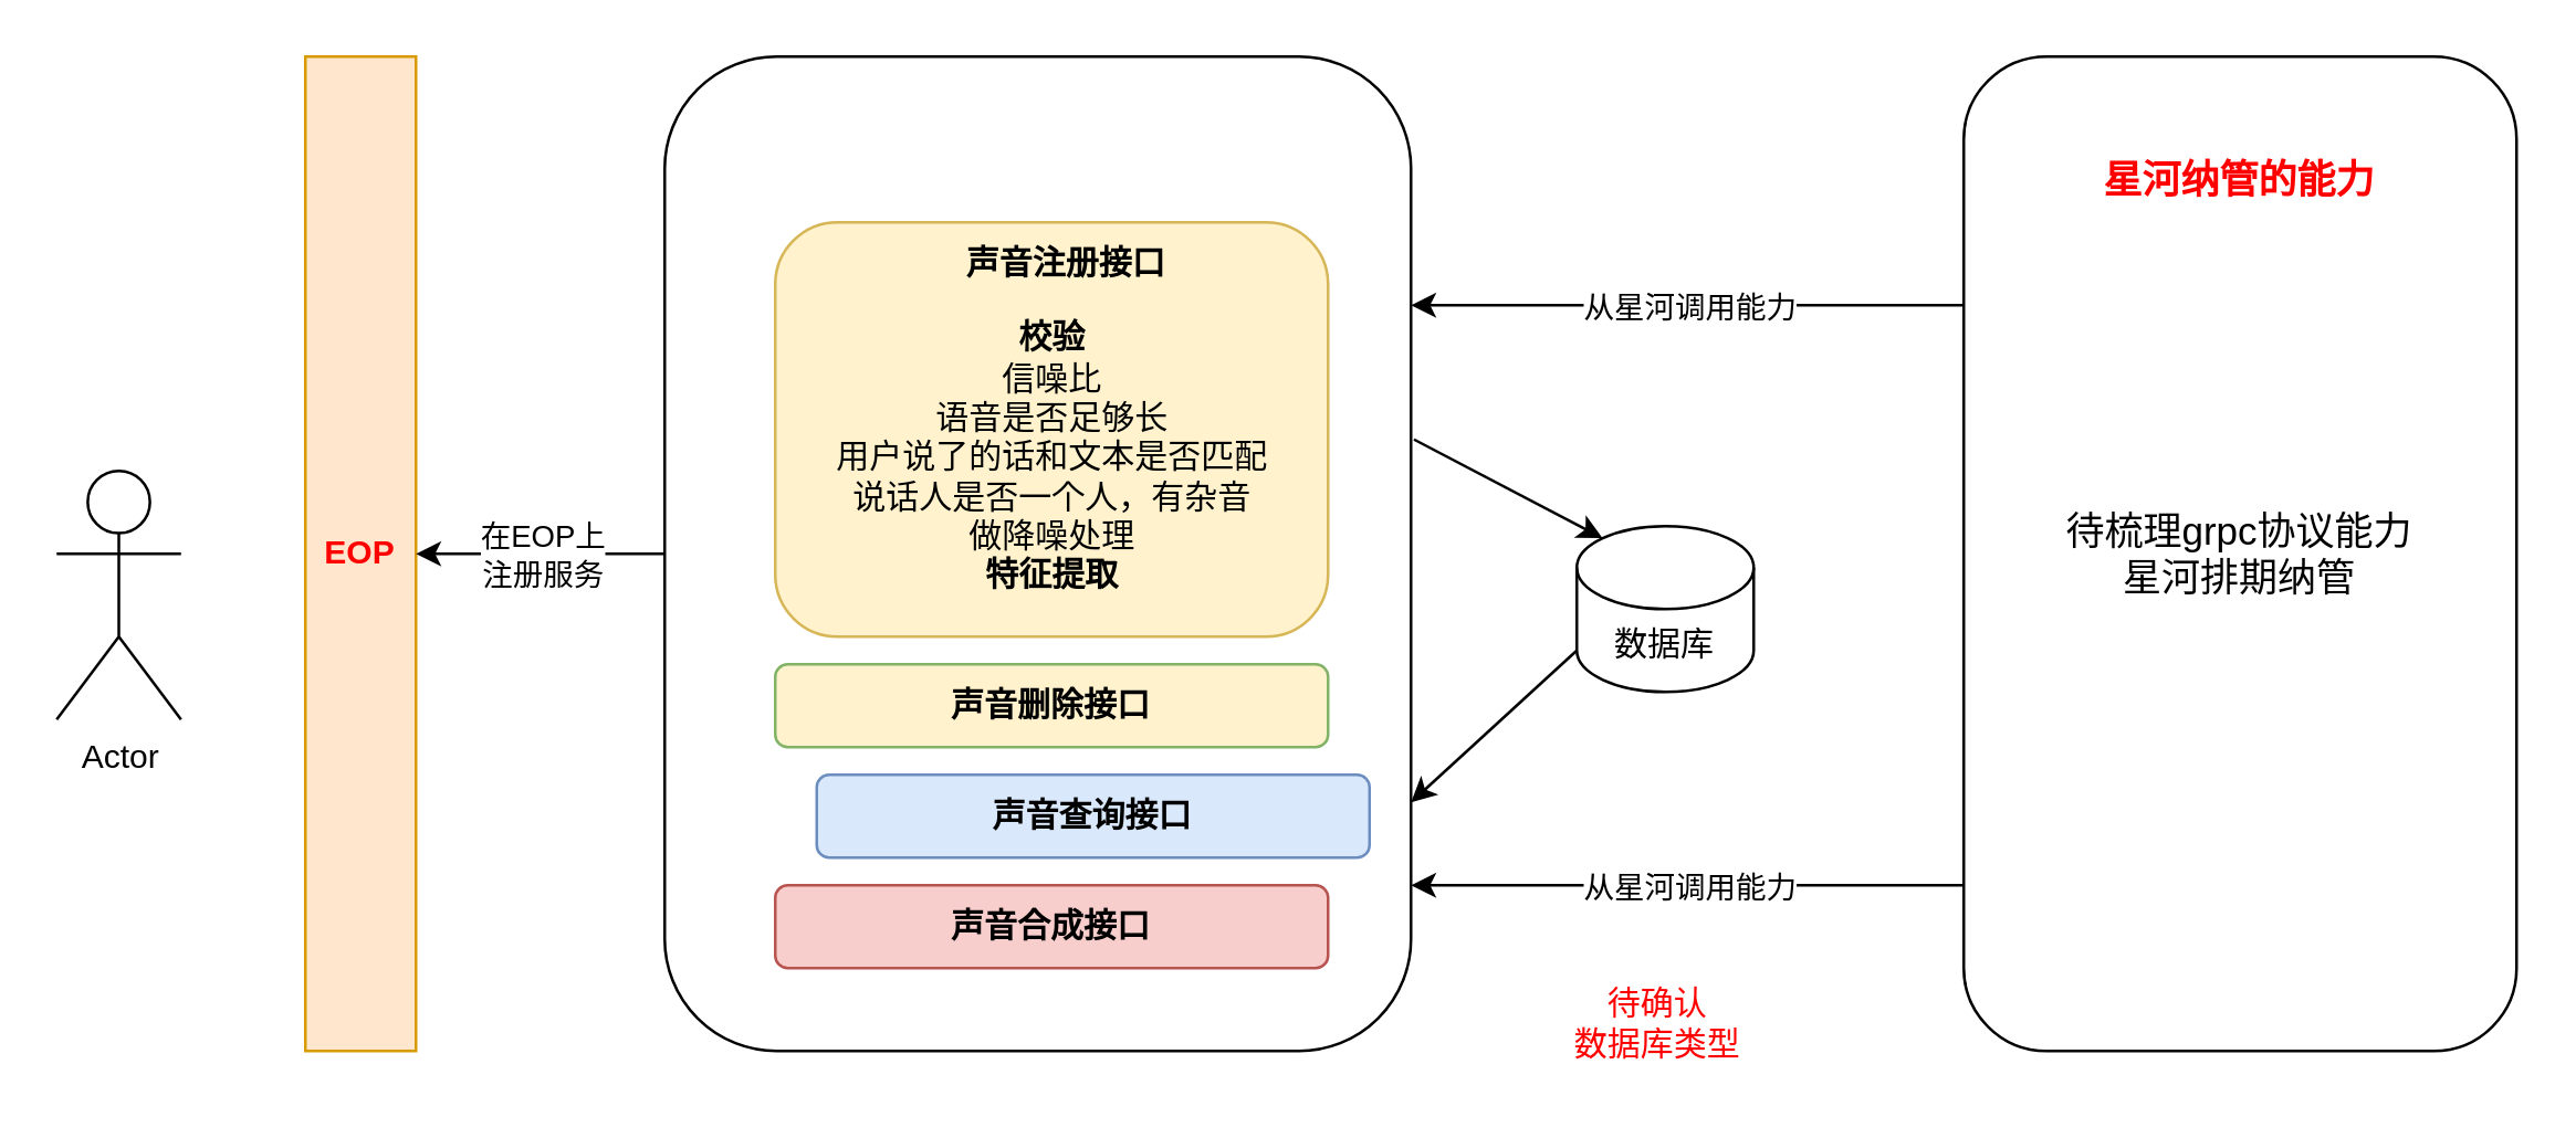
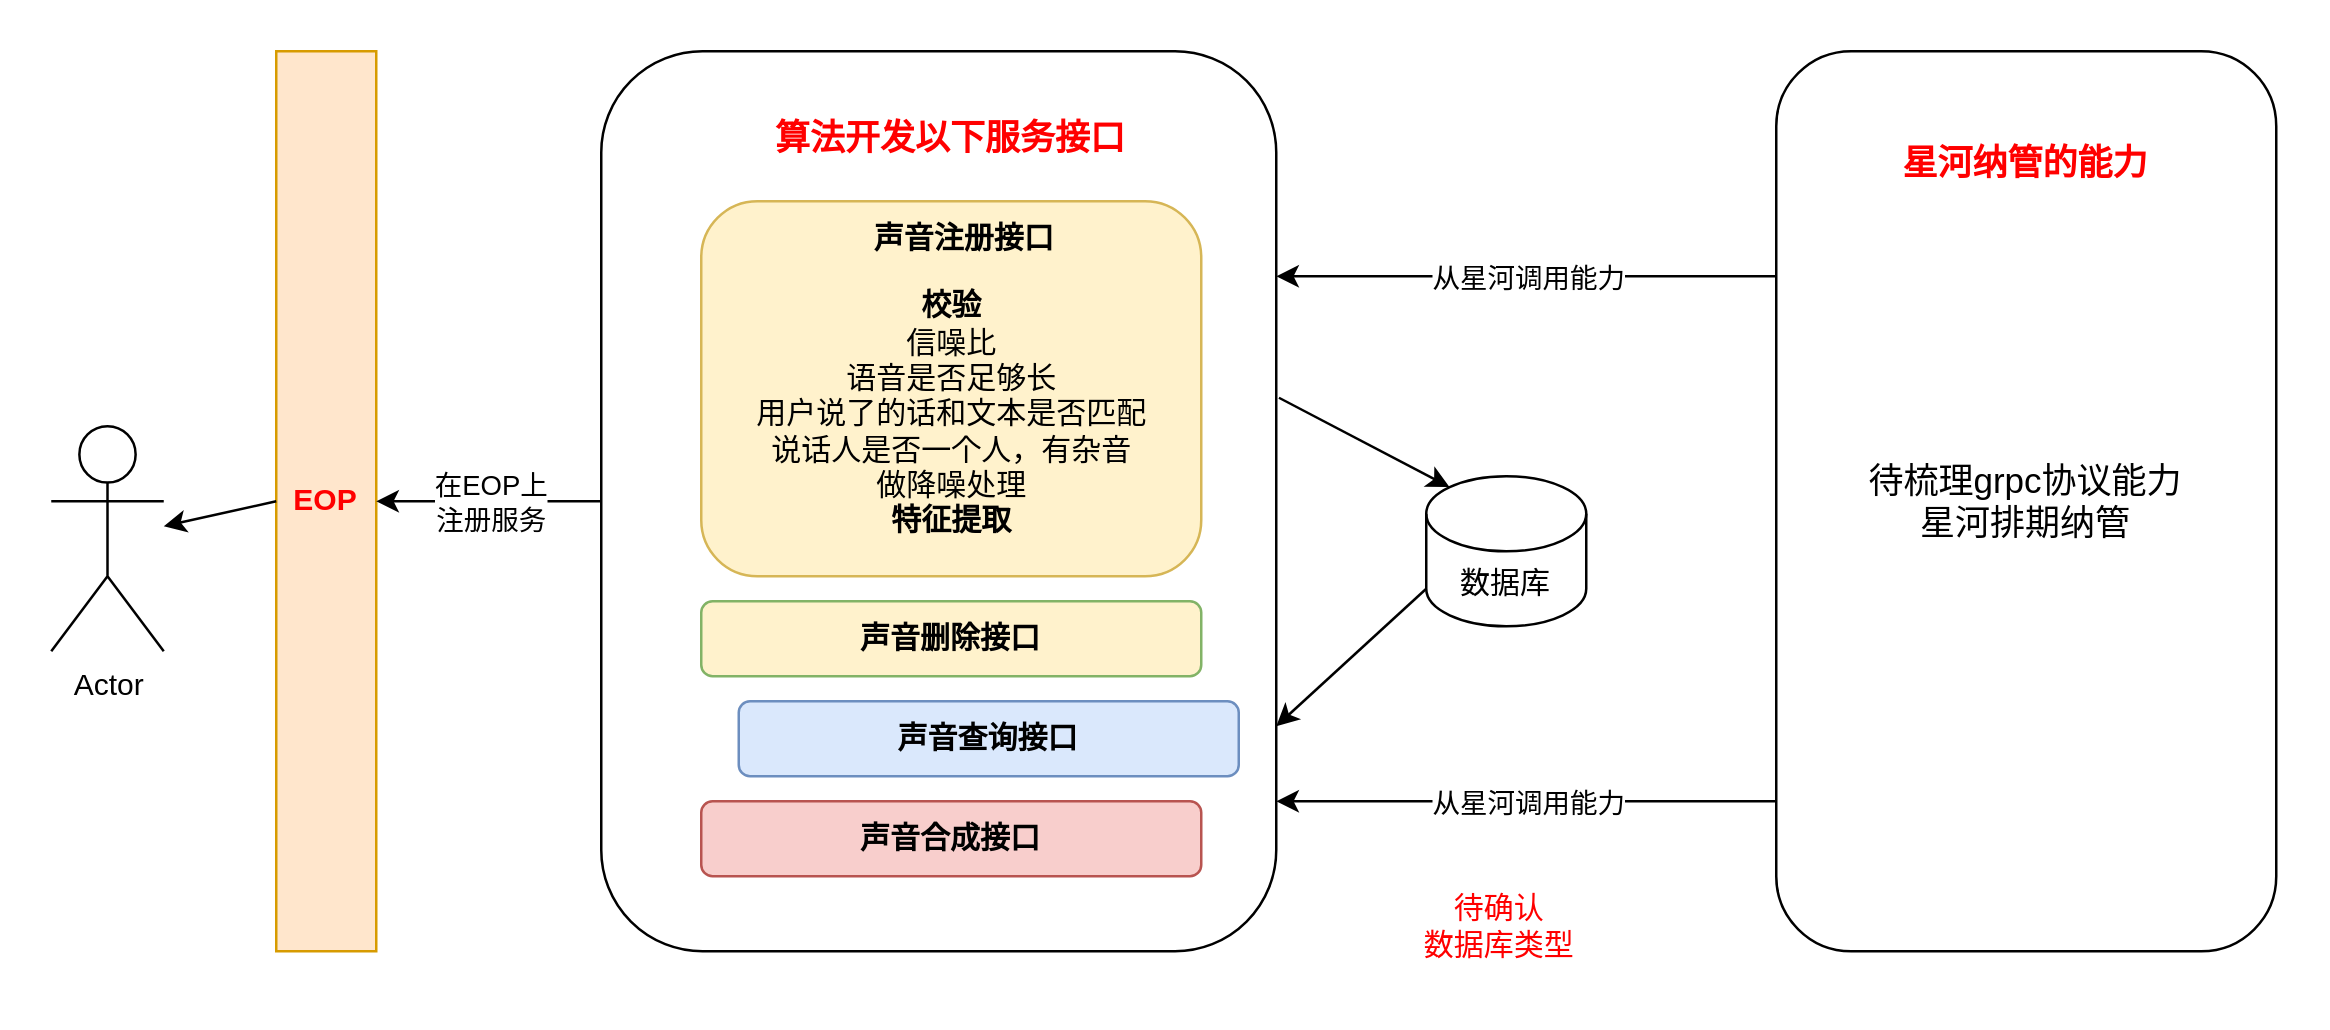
+ <mxCell id="5" value="&lt;font size=&quot;1&quot; color=&quot;#ff0000&quot;&gt;&lt;b style=&quot;font-size: 14px;&quot;&gt;算法开发以下服务接口&lt;/b&gt;&lt;/font&gt;" style="text;html=1;align=center;verticalAlign=middle;whiteSpace=wrap;rounded=0;" parent="1" vertex="1"><mxGeometry x="300" y="40" width="160" height="30" as="geometry" /></mxCell>
+ <mxCell id="24" value="" style="endArrow=classic;html=1;rounded=0;exitX=0;exitY=0.5;exitDx=0;exitDy=0;" edge="1" parent="1" source="16" target="23"><mxGeometry relative="1" as="geometry"><mxPoint x="280" y="210" as="sourcePoint" /><mxPoint x="380" y="210" as="targetPoint" /></mxGeometry></mxCell>
